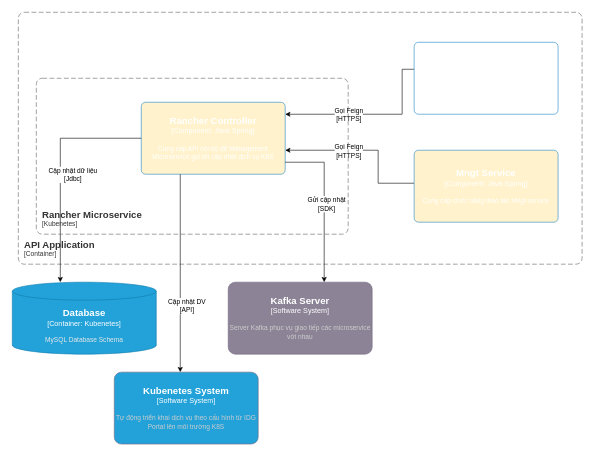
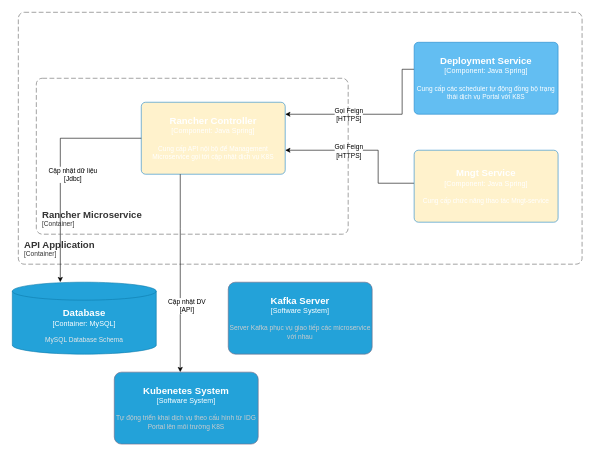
- <mxCell id="18" value="&lt;font style=&quot;font-size: 16px&quot;&gt;&lt;b&gt;Deployment Service&lt;/b&gt;&lt;/font&gt;&lt;div&gt;[Component: Java Spring]&lt;/div&gt;&lt;br&gt;&lt;div&gt;&lt;font style=&quot;font-size: 11px&quot;&gt;Cung cấp các scheduler tự động đồng bộ trạng thái dịch vụ Portal với K8S&lt;/font&gt;&lt;/div&gt;" style="rounded=1;whiteSpace=wrap;html=1;labelBackgroundColor=none;fillColor=#ffffff;fontColor=#ffffff;align=center;arcSize=6;strokeColor=#2086C9;metaEdit=1;resizable=0;points=[[0.25,0,0],[0.5,0,0],[0.75,0,0],[1,0.25,0],[1,0.5,0],[1,0.75,0],[0.75,1,0],[0.5,1,0],[0.25,1,0],[0,0.75,0],[0,0.5,0],[0,0.25,0]];" vertex="1" parent="1"><mxGeometry x="690" y="70" width="240" height="120" as="geometry" /></mxCell>
+ <mxCell id="18" value="&lt;font style=&quot;font-size: 16px&quot;&gt;&lt;b&gt;Deployment Service&lt;/b&gt;&lt;/font&gt;&lt;div&gt;[Component: Java Spring]&lt;/div&gt;&lt;br&gt;&lt;div&gt;&lt;font style=&quot;font-size: 11px&quot;&gt;Cung cấp các scheduler tự động đồng bộ trạng thái dịch vụ Portal với K8S&lt;/font&gt;&lt;/div&gt;" style="rounded=1;whiteSpace=wrap;html=1;labelBackgroundColor=none;fillColor=#63BEF2;fontColor=#ffffff;align=center;arcSize=6;strokeColor=#2086C9;metaEdit=1;resizable=0;points=[[0.25,0,0],[0.5,0,0],[0.75,0,0],[1,0.25,0],[1,0.5,0],[1,0.75,0],[0.75,1,0],[0.5,1,0],[0.25,1,0],[0,0.75,0],[0,0.5,0],[0,0.25,0]];" vertex="1" parent="1"><mxGeometry x="690" y="70" width="240" height="120" as="geometry" /></mxCell>
- <mxCell id="6" style="edgeStyle=orthogonalEdgeStyle;rounded=0;orthogonalLoop=1;jettySize=auto;html=1;" parent="1" source="3" target="11" edge="1"><mxGeometry relative="1" as="geometry"><Array as="points"><mxPoint x="540" y="270" /></Array><mxPoint x="475" y="230" as="sourcePoint" /></mxGeometry></mxCell>
- <mxCell id="7" value="Gửi cập nhật&lt;br&gt;[SDK]" style="edgeLabel;html=1;align=center;verticalAlign=middle;resizable=0;points=[];" parent="6" vertex="1" connectable="0"><mxGeometry x="-0.06" y="3" relative="1" as="geometry"><mxPoint y="9" as="offset" /></mxGeometry></mxCell>
- <mxCell id="17" value="&lt;font style=&quot;font-size: 16px&quot;&gt;&lt;b&gt;&lt;div style=&quot;text-align: left&quot;&gt;Rancher Microservice&lt;/div&gt;&lt;/b&gt;&lt;/font&gt;&lt;div style=&quot;text-align: left&quot;&gt;[Kubenetes]&lt;/div&gt;" style="rounded=1;fontSize=11;whiteSpace=wrap;html=1;dashed=1;arcSize=20;fillColor=none;strokeColor=#666666;fontColor=#333333;labelBackgroundColor=none;align=left;verticalAlign=bottom;labelBorderColor=none;spacingTop=0;spacing=10;dashPattern=8 4;metaEdit=1;rotatable=0;perimeter=rectanglePerimeter;noLabel=0;labelPadding=0;allowArrows=0;connectable=0;expand=0;recursiveResize=0;editable=1;pointerEvents=0;absoluteArcSize=1;points=[[0.25,0,0],[0.5,0,0],[0.75,0,0],[1,0.25,0],[1,0.5,0],[1,0.75,0],[0.75,1,0],[0.5,1,0],[0.25,1,0],[0,0.75,0],[0,0.5,0],[0,0.25,0]];" parent="1" vertex="1"><mxGeometry x="60" y="130" width="520" height="260" as="geometry" /></mxCell>
+ <mxCell id="17" value="&lt;font style=&quot;font-size: 16px&quot;&gt;&lt;b&gt;&lt;div style=&quot;text-align: left&quot;&gt;Rancher Microservice&lt;/div&gt;&lt;/b&gt;&lt;/font&gt;&lt;div style=&quot;text-align: left&quot;&gt;[Container]&lt;/div&gt;" style="rounded=1;fontSize=11;whiteSpace=wrap;html=1;dashed=1;arcSize=20;fillColor=none;strokeColor=#666666;fontColor=#333333;labelBackgroundColor=none;align=left;verticalAlign=bottom;labelBorderColor=none;spacingTop=0;spacing=10;dashPattern=8 4;metaEdit=1;rotatable=0;perimeter=rectanglePerimeter;noLabel=0;labelPadding=0;allowArrows=0;connectable=0;expand=0;recursiveResize=0;editable=1;pointerEvents=0;absoluteArcSize=1;points=[[0.25,0,0],[0.5,0,0],[0.75,0,0],[1,0.25,0],[1,0.5,0],[1,0.75,0],[0.75,1,0],[0.5,1,0],[0.25,1,0],[0,0.75,0],[0,0.5,0],[0,0.25,0]];" parent="1" vertex="1"><mxGeometry x="60" y="130" width="520" height="260" as="geometry" /></mxCell>
- <mxCell id="11" value="&lt;font style=&quot;font-size: 16px&quot;&gt;&lt;b&gt;Kafka Server&lt;/b&gt;&lt;/font&gt;&lt;div&gt;[Software System]&lt;/div&gt;&lt;br&gt;&lt;div&gt;&lt;font style=&quot;font-size: 11px&quot;&gt;&lt;font color=&quot;#cccccc&quot;&gt;Server Kafka phục vụ giao tiếp các microservice với nhau&lt;/font&gt;&lt;/div&gt;" style="rounded=1;whiteSpace=wrap;html=1;labelBackgroundColor=none;fillColor=#8C8496;fontColor=#ffffff;align=center;arcSize=10;strokeColor=#736782;metaEdit=1;resizable=0;points=[[0.25,0,0],[0.5,0,0],[0.75,0,0],[1,0.25,0],[1,0.5,0],[1,0.75,0],[0.75,1,0],[0.5,1,0],[0.25,1,0],[0,0.75,0],[0,0.5,0],[0,0.25,0]];" parent="1" vertex="1"><mxGeometry x="380" y="470" width="240" height="120" as="geometry" /></mxCell>
+ <mxCell id="11" value="&lt;font style=&quot;font-size: 16px&quot;&gt;&lt;b&gt;Kafka Server&lt;/b&gt;&lt;/font&gt;&lt;div&gt;[Software System]&lt;/div&gt;&lt;br&gt;&lt;div&gt;&lt;font style=&quot;font-size: 11px&quot;&gt;&lt;font color=&quot;#cccccc&quot;&gt;Server Kafka phục vụ giao tiếp các microservice với nhau&lt;/font&gt;&lt;/div&gt;" style="rounded=1;whiteSpace=wrap;html=1;labelBackgroundColor=none;fillColor=#23a2d9;fontColor=#ffffff;align=center;arcSize=10;strokeColor=#736782;metaEdit=1;resizable=0;points=[[0.25,0,0],[0.5,0,0],[0.75,0,0],[1,0.25,0],[1,0.5,0],[1,0.75,0],[0.75,1,0],[0.5,1,0],[0.25,1,0],[0,0.75,0],[0,0.5,0],[0,0.25,0]];" parent="1" vertex="1"><mxGeometry x="380" y="470" width="240" height="120" as="geometry" /></mxCell>
- <mxCell id="10" value="&lt;font style=&quot;font-size: 16px&quot;&gt;&lt;b&gt;Database&lt;/b&gt;&lt;/font&gt;&lt;div&gt;[Container:&amp;nbsp;Kubenetes]&lt;/div&gt;&lt;br&gt;&lt;div&gt;&lt;font style=&quot;font-size: 11px&quot;&gt;&lt;font color=&quot;#E6E6E6&quot;&gt;MySQL Database Schema&lt;/font&gt;&lt;/div&gt;" style="shape=cylinder3;size=15;whiteSpace=wrap;html=1;boundedLbl=1;rounded=0;labelBackgroundColor=none;fillColor=#23A2D9;fontSize=12;fontColor=#ffffff;align=center;strokeColor=#0E7DAD;metaEdit=1;points=[[0.5,0,0],[1,0.25,0],[1,0.5,0],[1,0.75,0],[0.5,1,0],[0,0.75,0],[0,0.5,0],[0,0.25,0]];resizable=0;" parent="1" vertex="1"><mxGeometry x="20" y="470" width="240" height="120" as="geometry" /></mxCell>
+ <mxCell id="10" value="&lt;font style=&quot;font-size: 16px&quot;&gt;&lt;b&gt;Database&lt;/b&gt;&lt;/font&gt;&lt;div&gt;[Container:&amp;nbsp;MySQL]&lt;/div&gt;&lt;br&gt;&lt;div&gt;&lt;font style=&quot;font-size: 11px&quot;&gt;&lt;font color=&quot;#E6E6E6&quot;&gt;MySQL Database Schema&lt;/font&gt;&lt;/div&gt;" style="shape=cylinder3;size=15;whiteSpace=wrap;html=1;boundedLbl=1;rounded=0;labelBackgroundColor=none;fillColor=#23A2D9;fontSize=12;fontColor=#ffffff;align=center;strokeColor=#0E7DAD;metaEdit=1;points=[[0.5,0,0],[1,0.25,0],[1,0.5,0],[1,0.75,0],[0.5,1,0],[0,0.75,0],[0,0.5,0],[0,0.25,0]];resizable=0;" parent="1" vertex="1"><mxGeometry x="20" y="470" width="240" height="120" as="geometry" /></mxCell>
